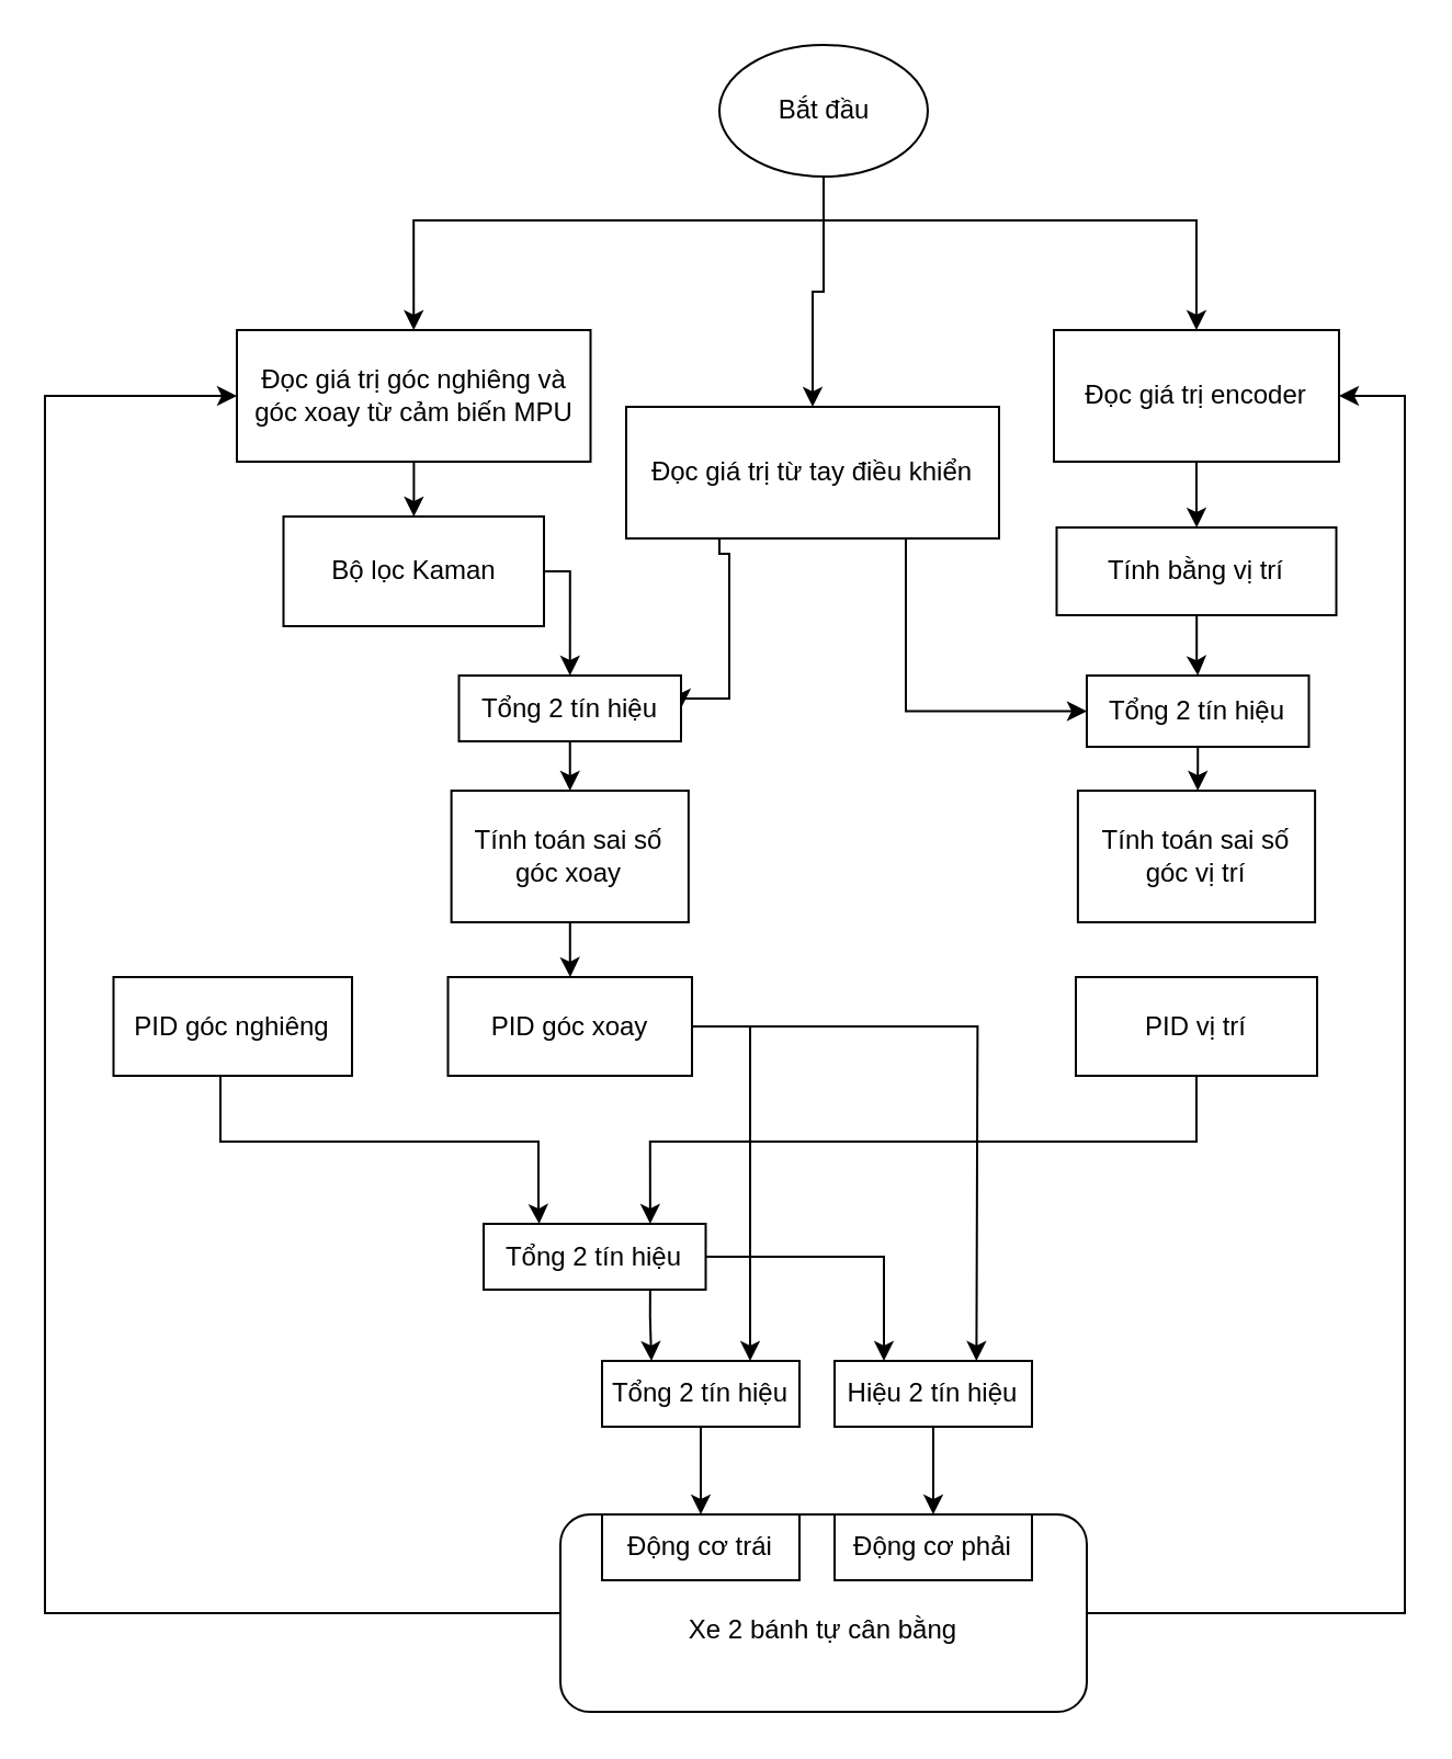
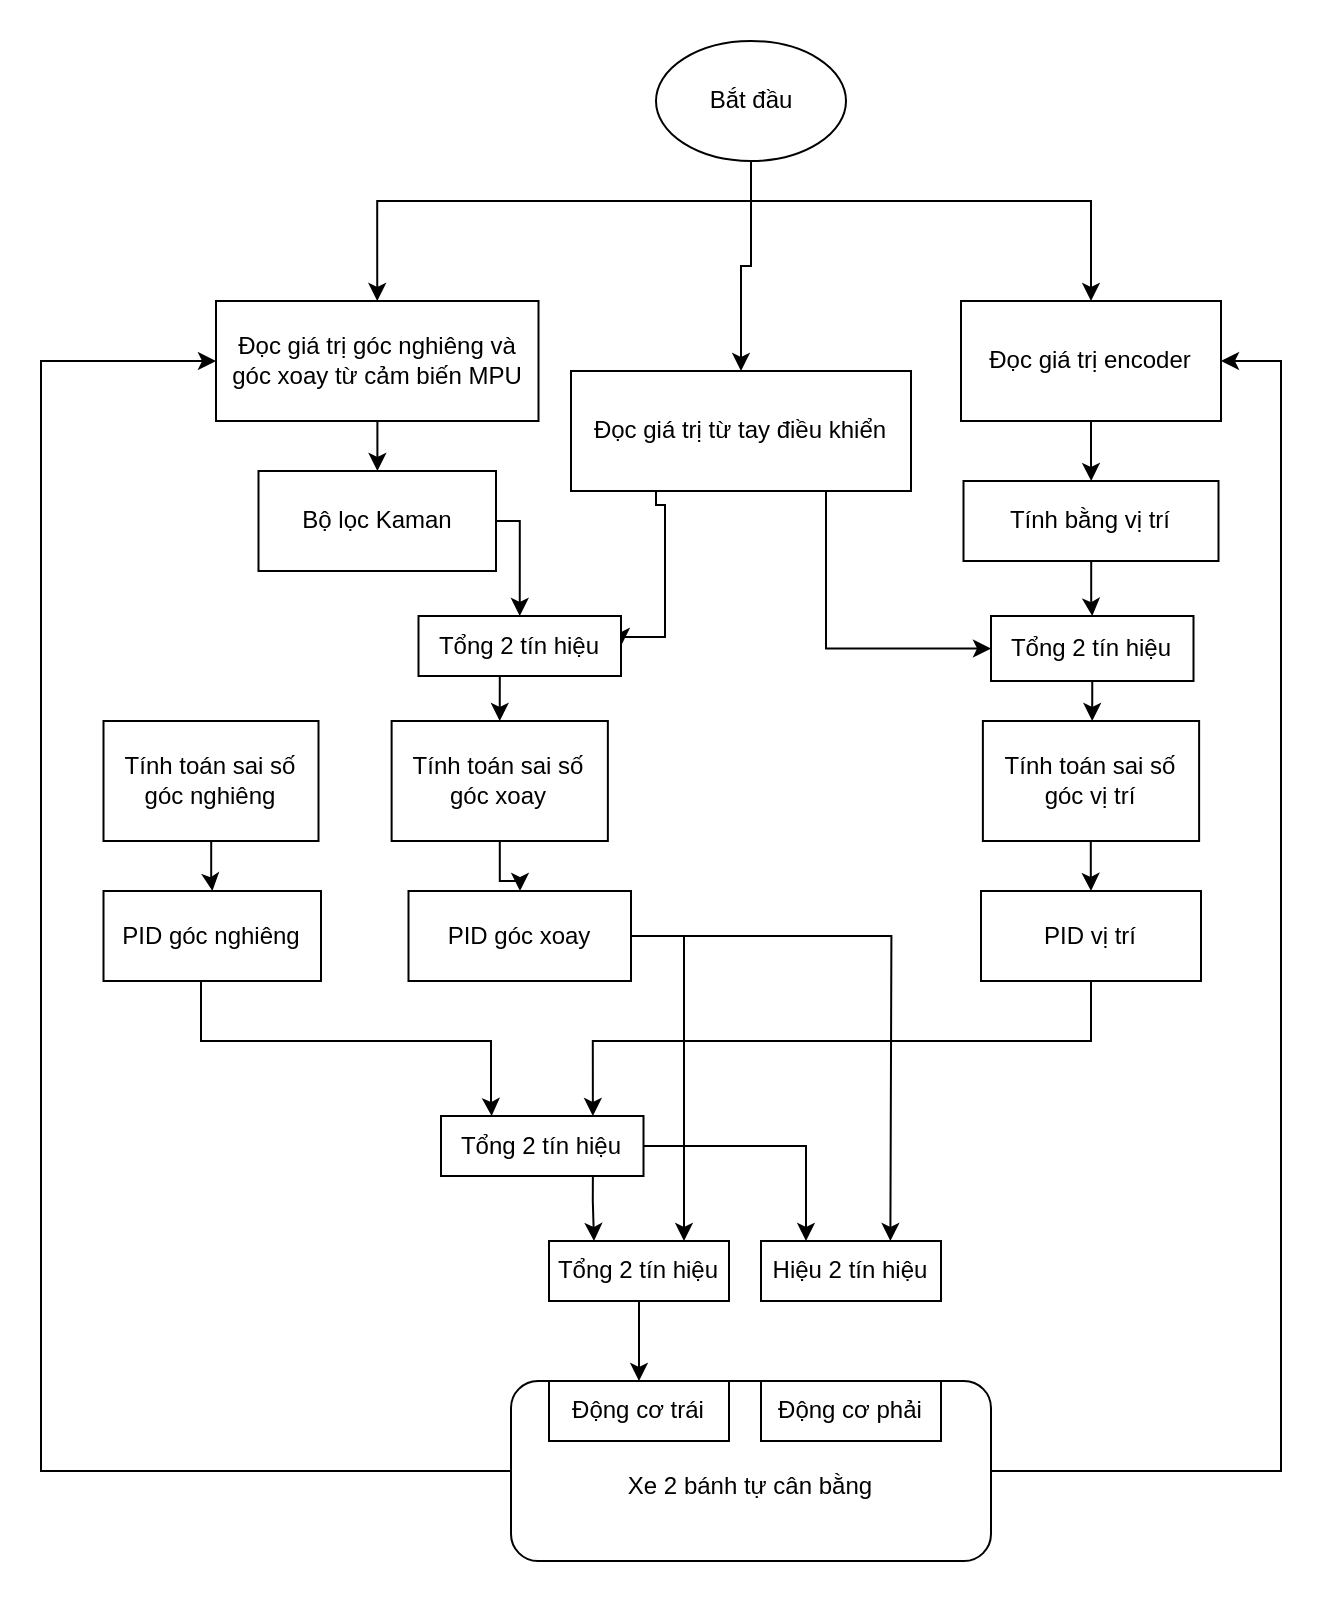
+ <mxCell id="27" value="Tính toán sai số góc nghiêng" style="rounded=0;whiteSpace=wrap;html=1;" vertex="1" parent="1"><mxGeometry x="51.25" y="360" width="107.5" height="60" as="geometry" /></mxCell>
- <mxCell id="29" value="Tính toán sai số góc xoay" style="rounded=0;whiteSpace=wrap;html=1;" vertex="1" parent="1"><mxGeometry x="205.31" y="360" width="108.12" height="60" as="geometry" /></mxCell>
+ <mxCell id="29" value="Tính toán sai số góc xoay" style="rounded=0;whiteSpace=wrap;html=1;" vertex="1" parent="1"><mxGeometry x="195.31" y="360" width="108.12" height="60" as="geometry" /></mxCell>
+ <mxCell id="26" value="" style="edgeStyle=orthogonalEdgeStyle;rounded=0;orthogonalLoop=1;jettySize=auto;html=1;" edge="1" parent="1" source="27" target="16"><mxGeometry relative="1" as="geometry" /></mxCell>
+ <mxCell id="30" value="" style="edgeStyle=orthogonalEdgeStyle;rounded=0;orthogonalLoop=1;jettySize=auto;html=1;" edge="1" parent="1" source="31" target="21"><mxGeometry relative="1" as="geometry" /></mxCell>
- <mxCell id="44" style="edgeStyle=orthogonalEdgeStyle;rounded=0;orthogonalLoop=1;jettySize=auto;html=1;entryX=0.5;entryY=0;entryDx=0;entryDy=0;" edge="1" parent="1" source="45" target="25"><mxGeometry relative="1" as="geometry" /></mxCell>
